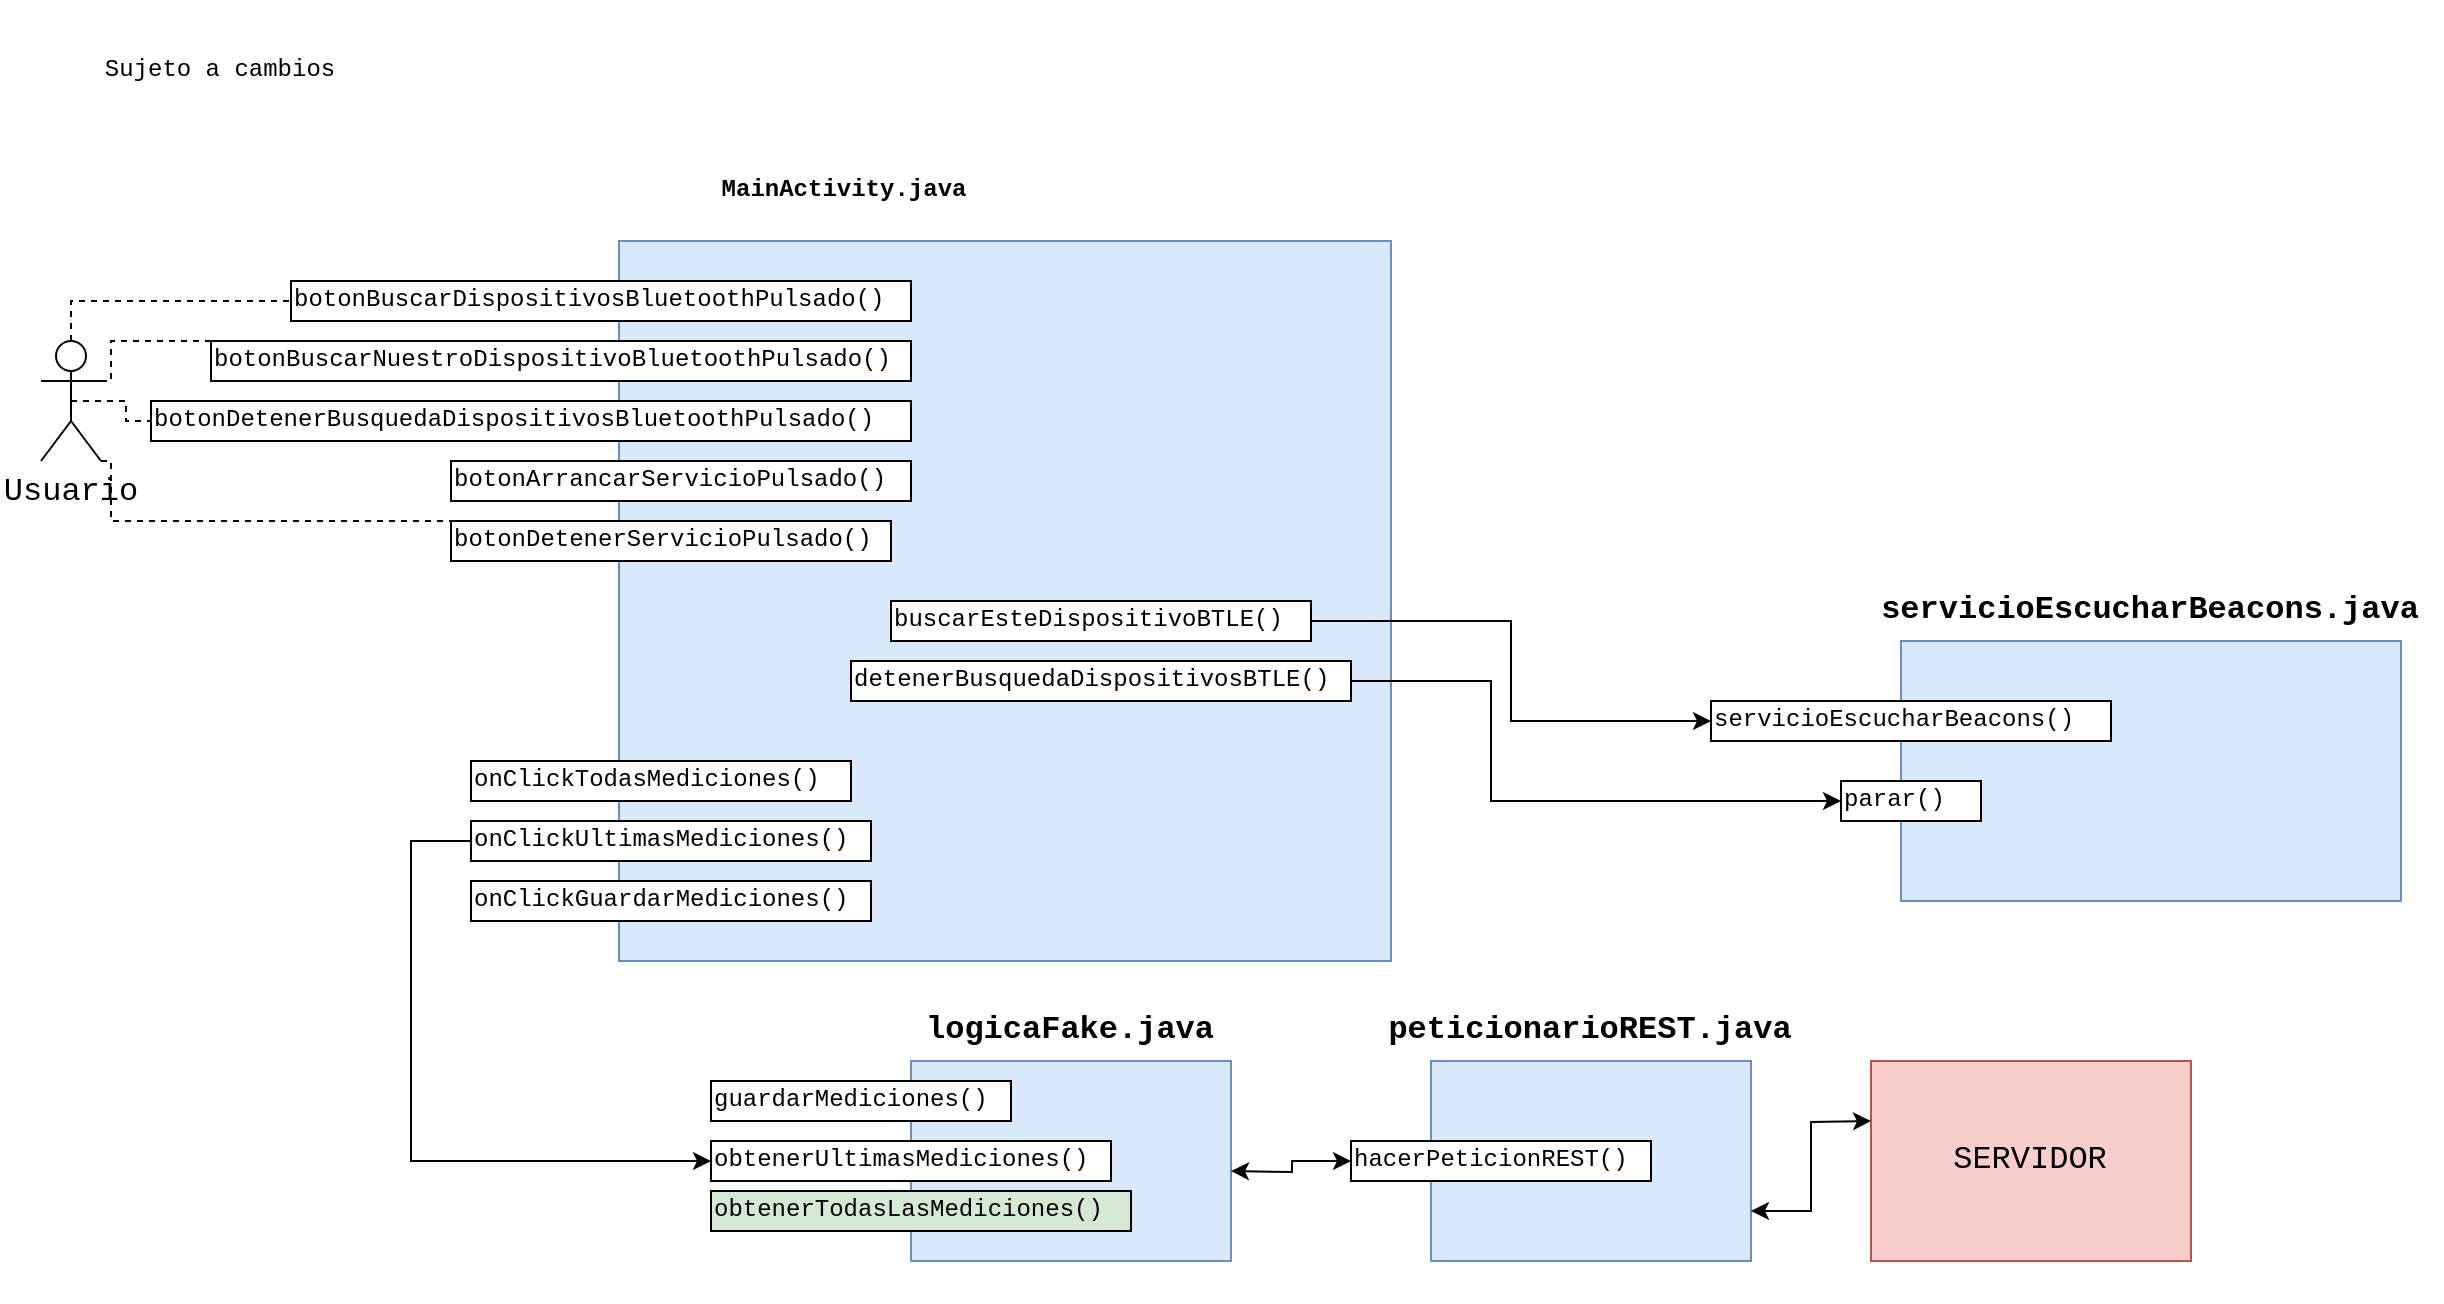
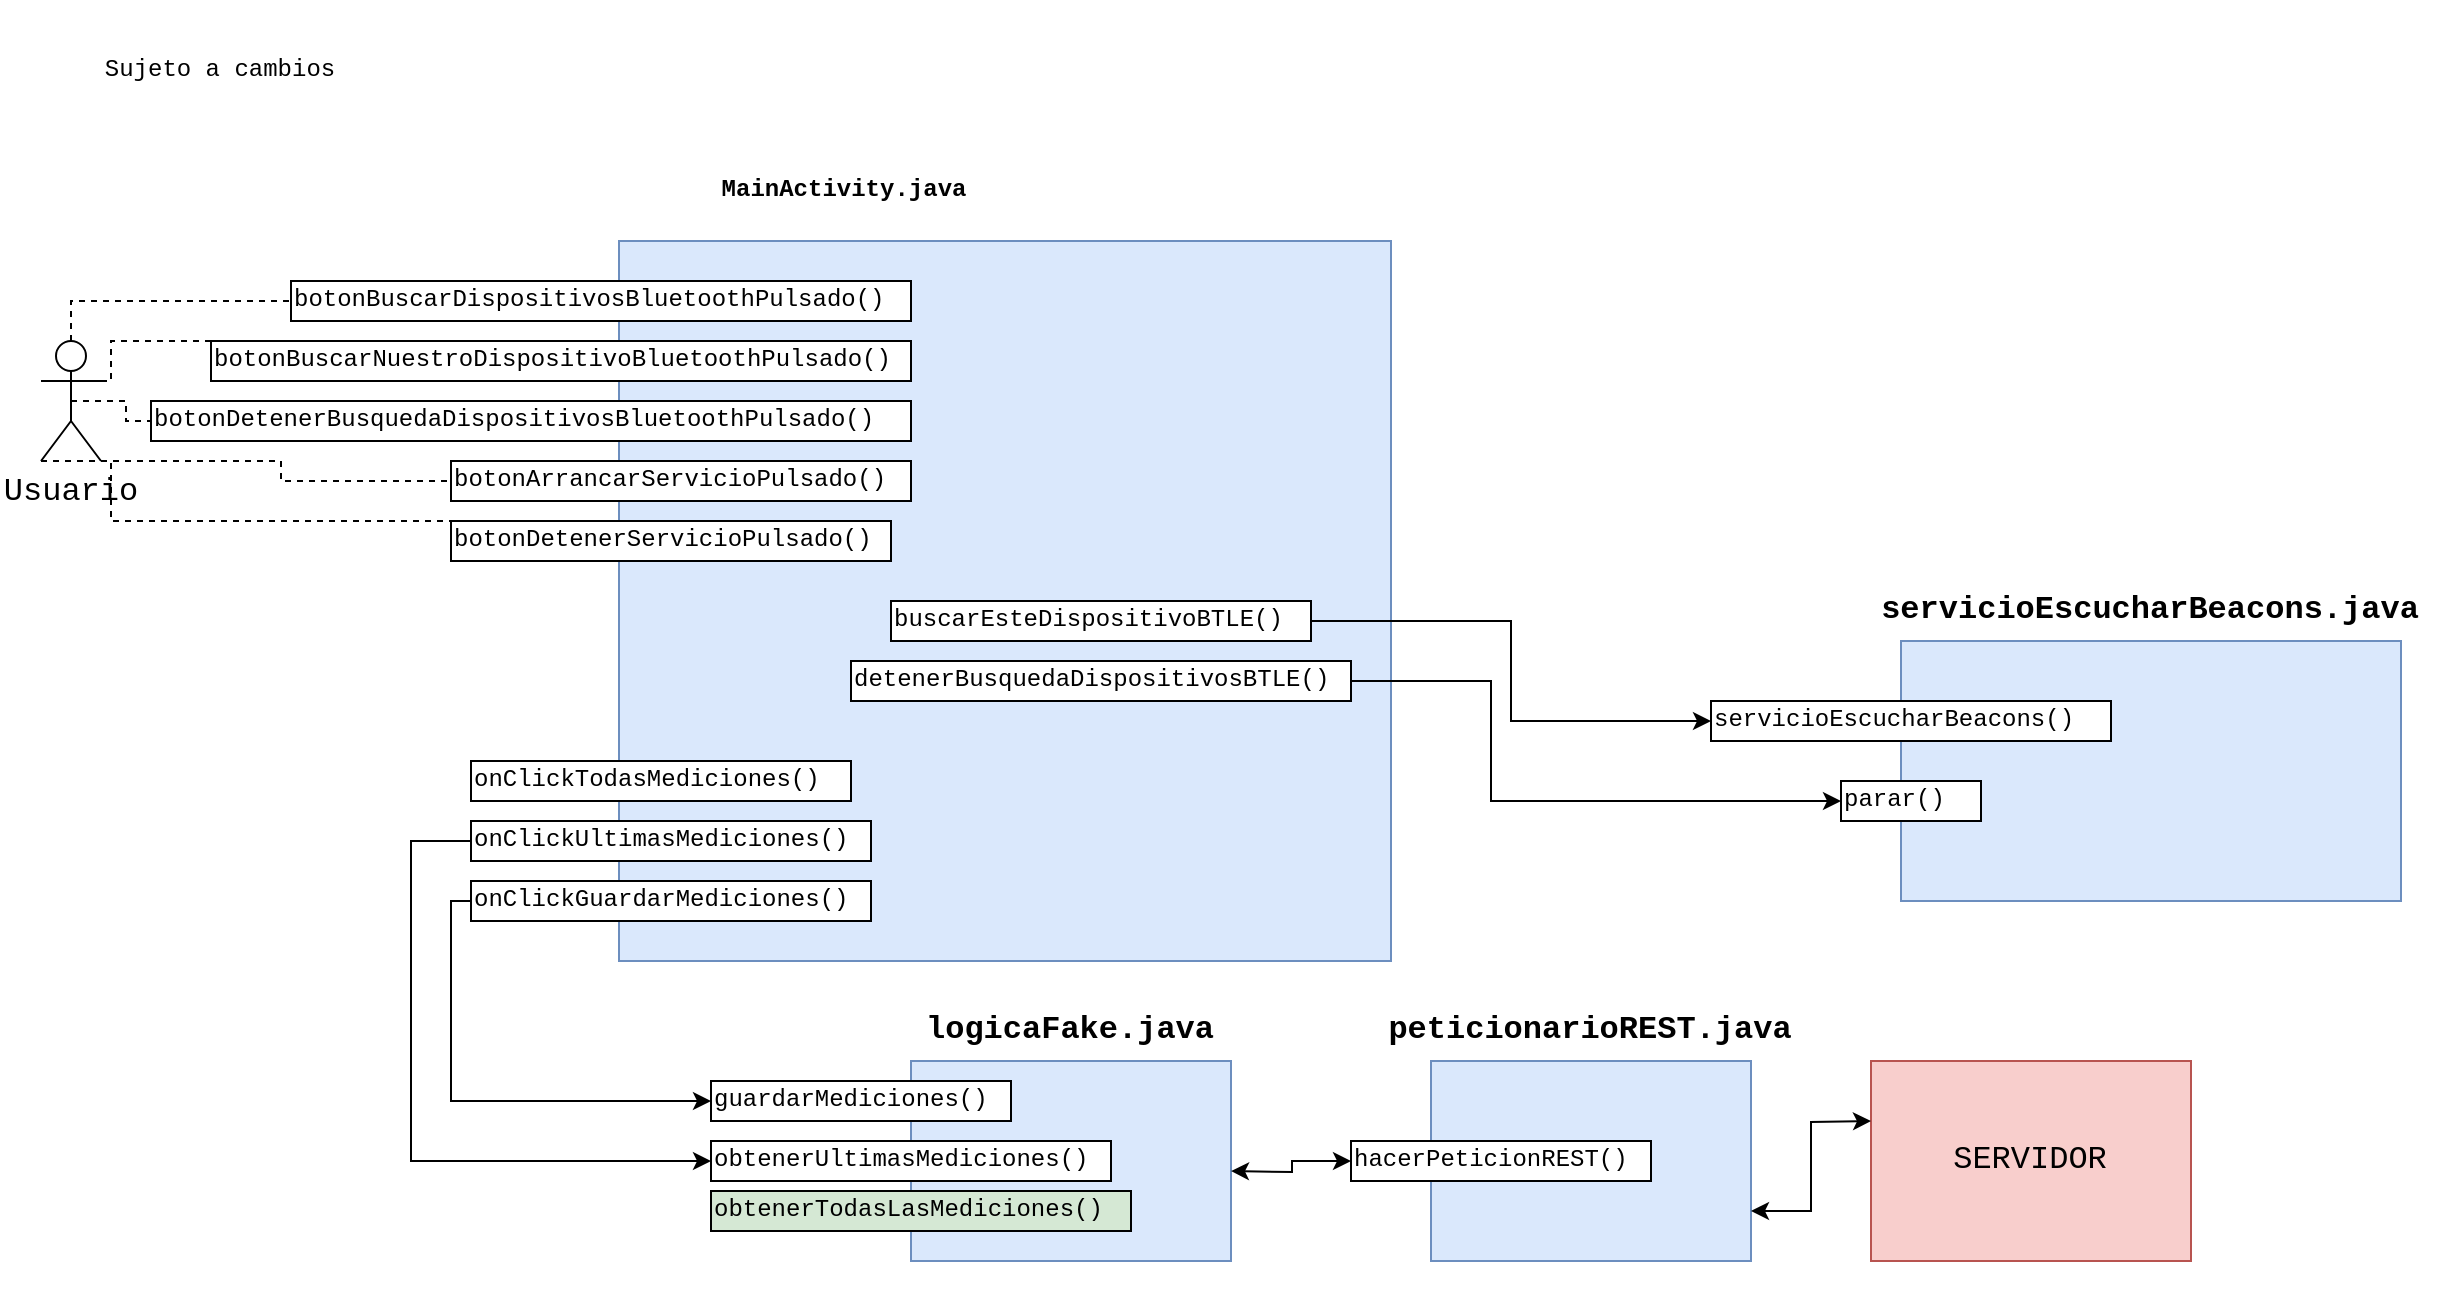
+ <mxCell id="32" value="" style="endArrow=none;dashed=1;html=1;rounded=0;fontFamily=Courier New;fontSize=16;edgeStyle=orthogonalEdgeStyle;entryX=0;entryY=0.5;entryDx=0;entryDy=0;exitX=0;exitY=1;exitDx=0;exitDy=0;exitPerimeter=0;" edge="1" parent="1" source="28" target="8"><mxGeometry width="50" height="50" relative="1" as="geometry"><mxPoint x="85" y="280" as="sourcePoint" /><mxPoint x="135" y="230" as="targetPoint" /><Array as="points"><mxPoint x="25" y="230" /><mxPoint x="140" y="230" /><mxPoint x="140" y="240" /></Array></mxGeometry></mxCell>
+ <mxCell id="26" value="" style="endArrow=classic;html=1;rounded=0;fontFamily=Courier New;fontSize=16;edgeStyle=orthogonalEdgeStyle;entryX=0;entryY=0.5;entryDx=0;entryDy=0;exitX=0;exitY=0.5;exitDx=0;exitDy=0;" edge="1" parent="1" source="10" target="20"><mxGeometry width="50" height="50" relative="1" as="geometry"><mxPoint x="125" y="470" as="sourcePoint" /><mxPoint x="175" y="420" as="targetPoint" /></mxGeometry></mxCell>
